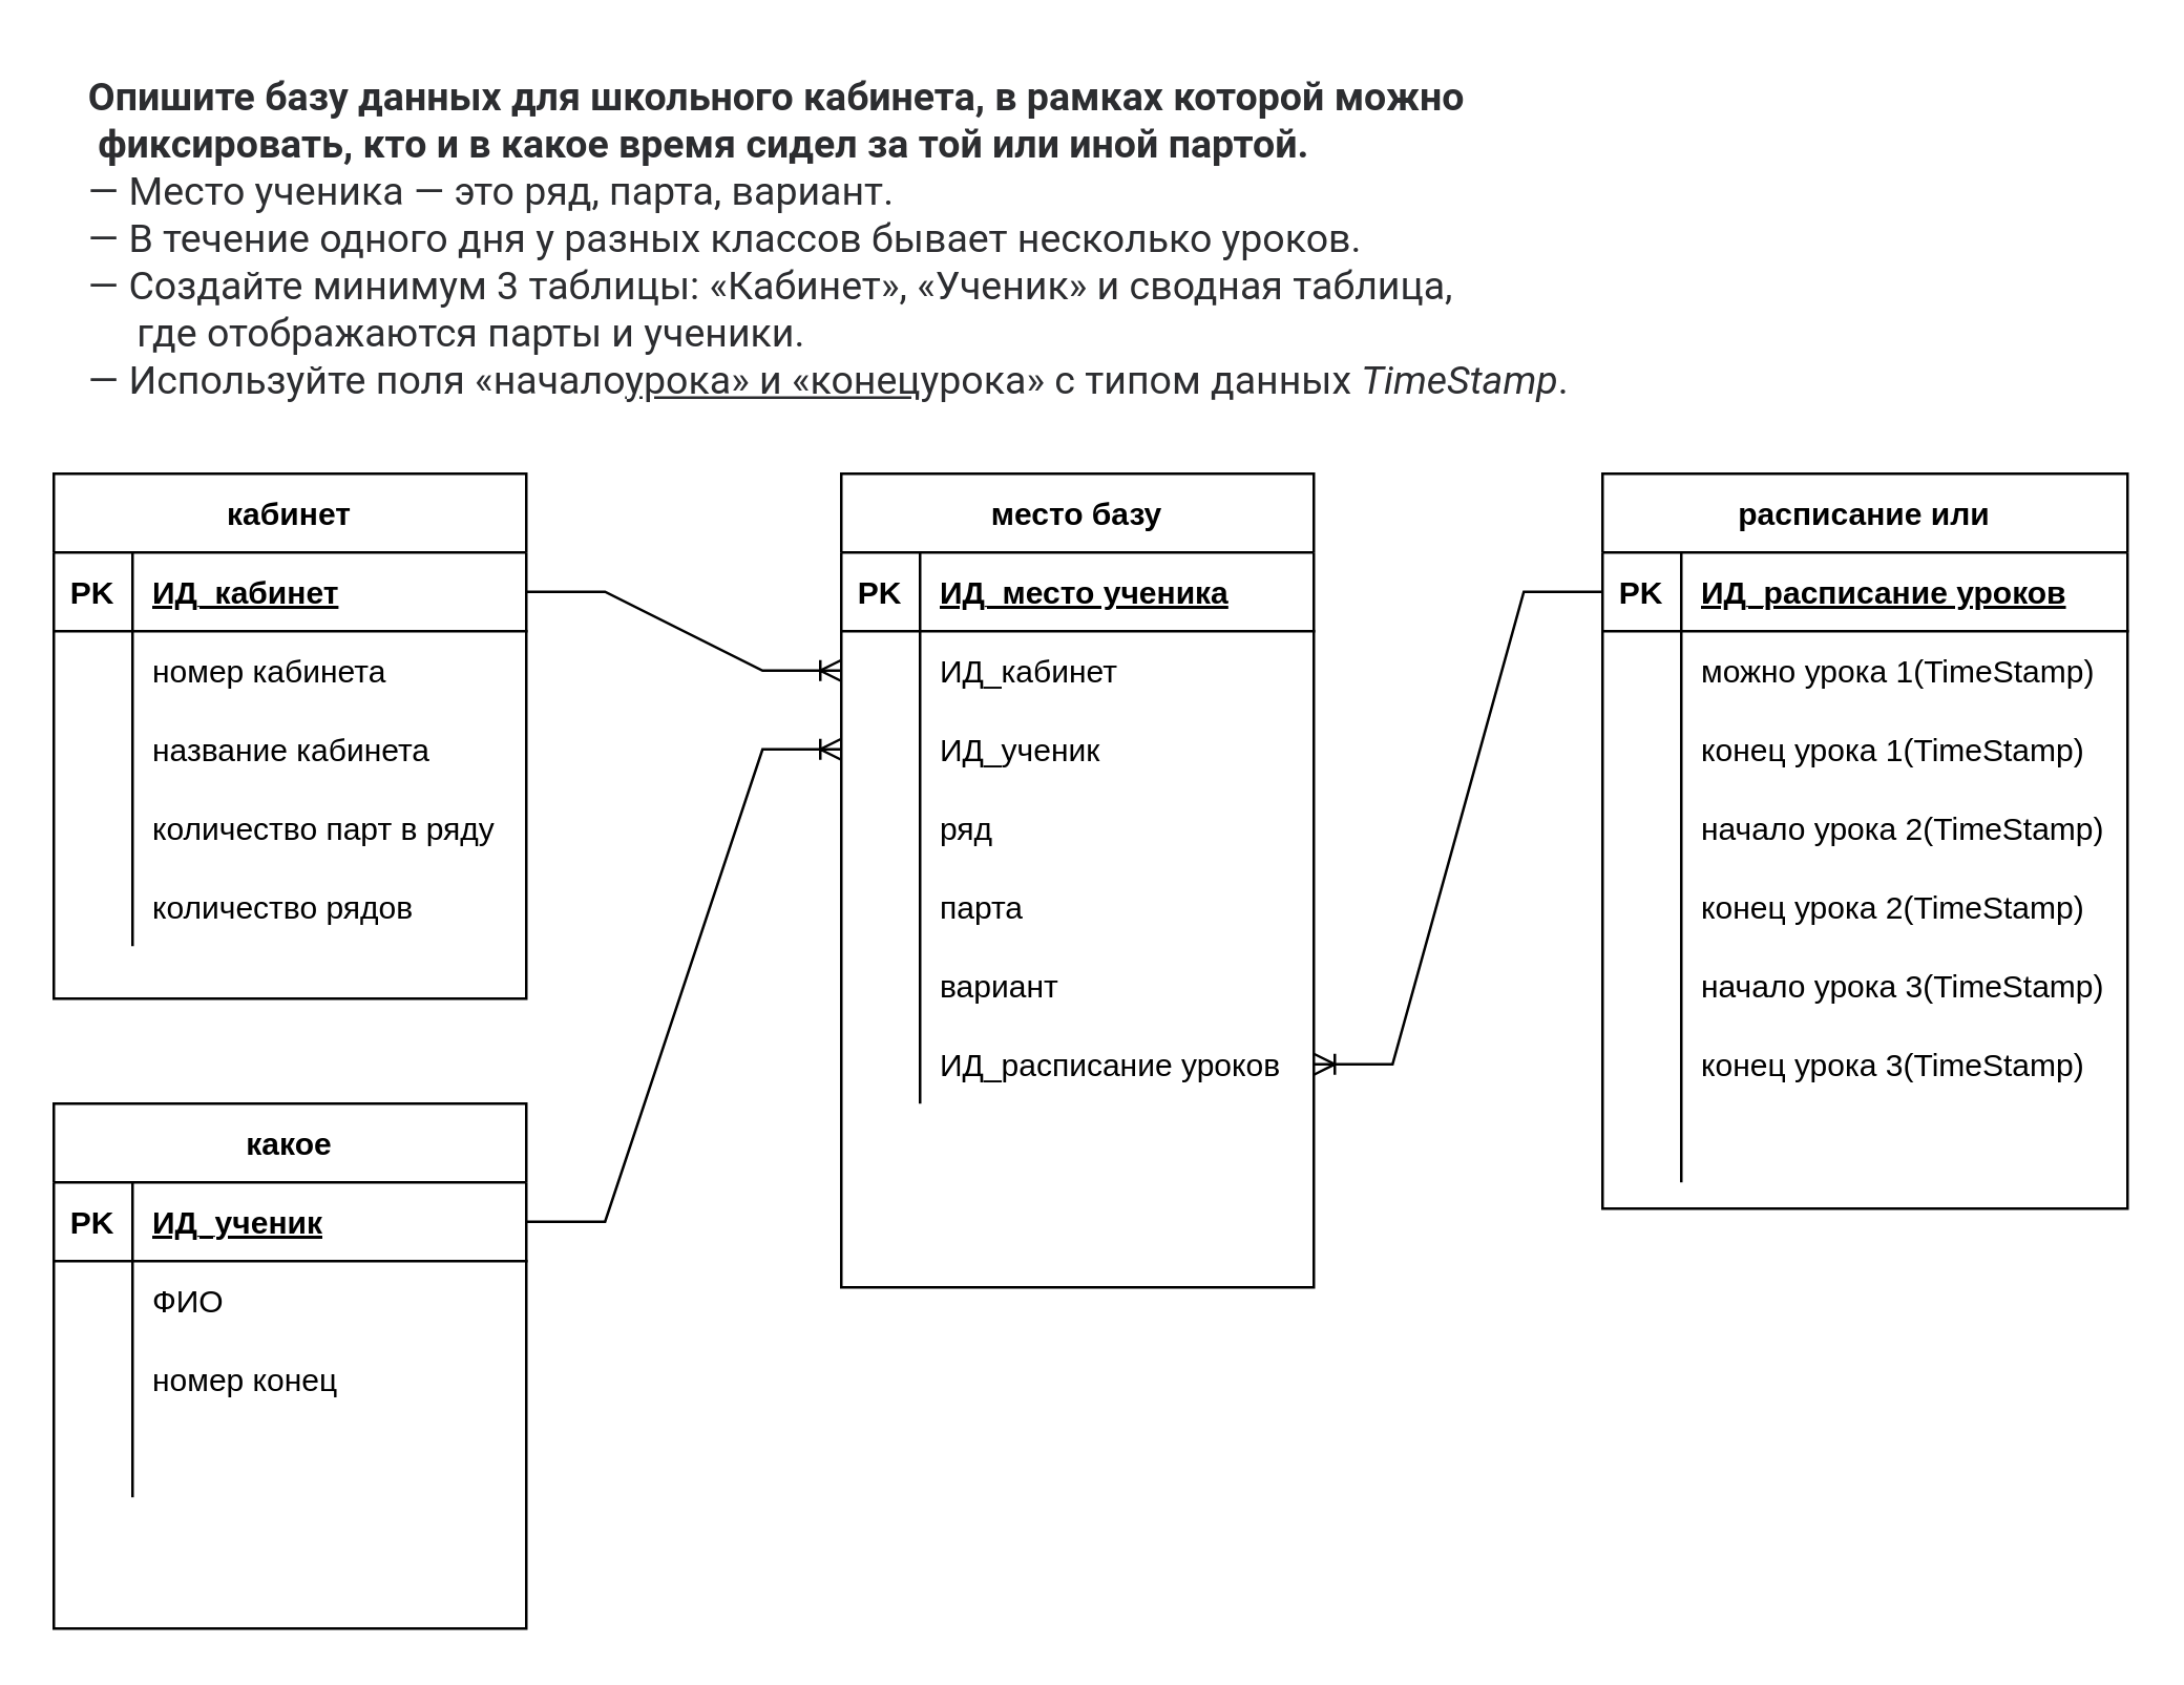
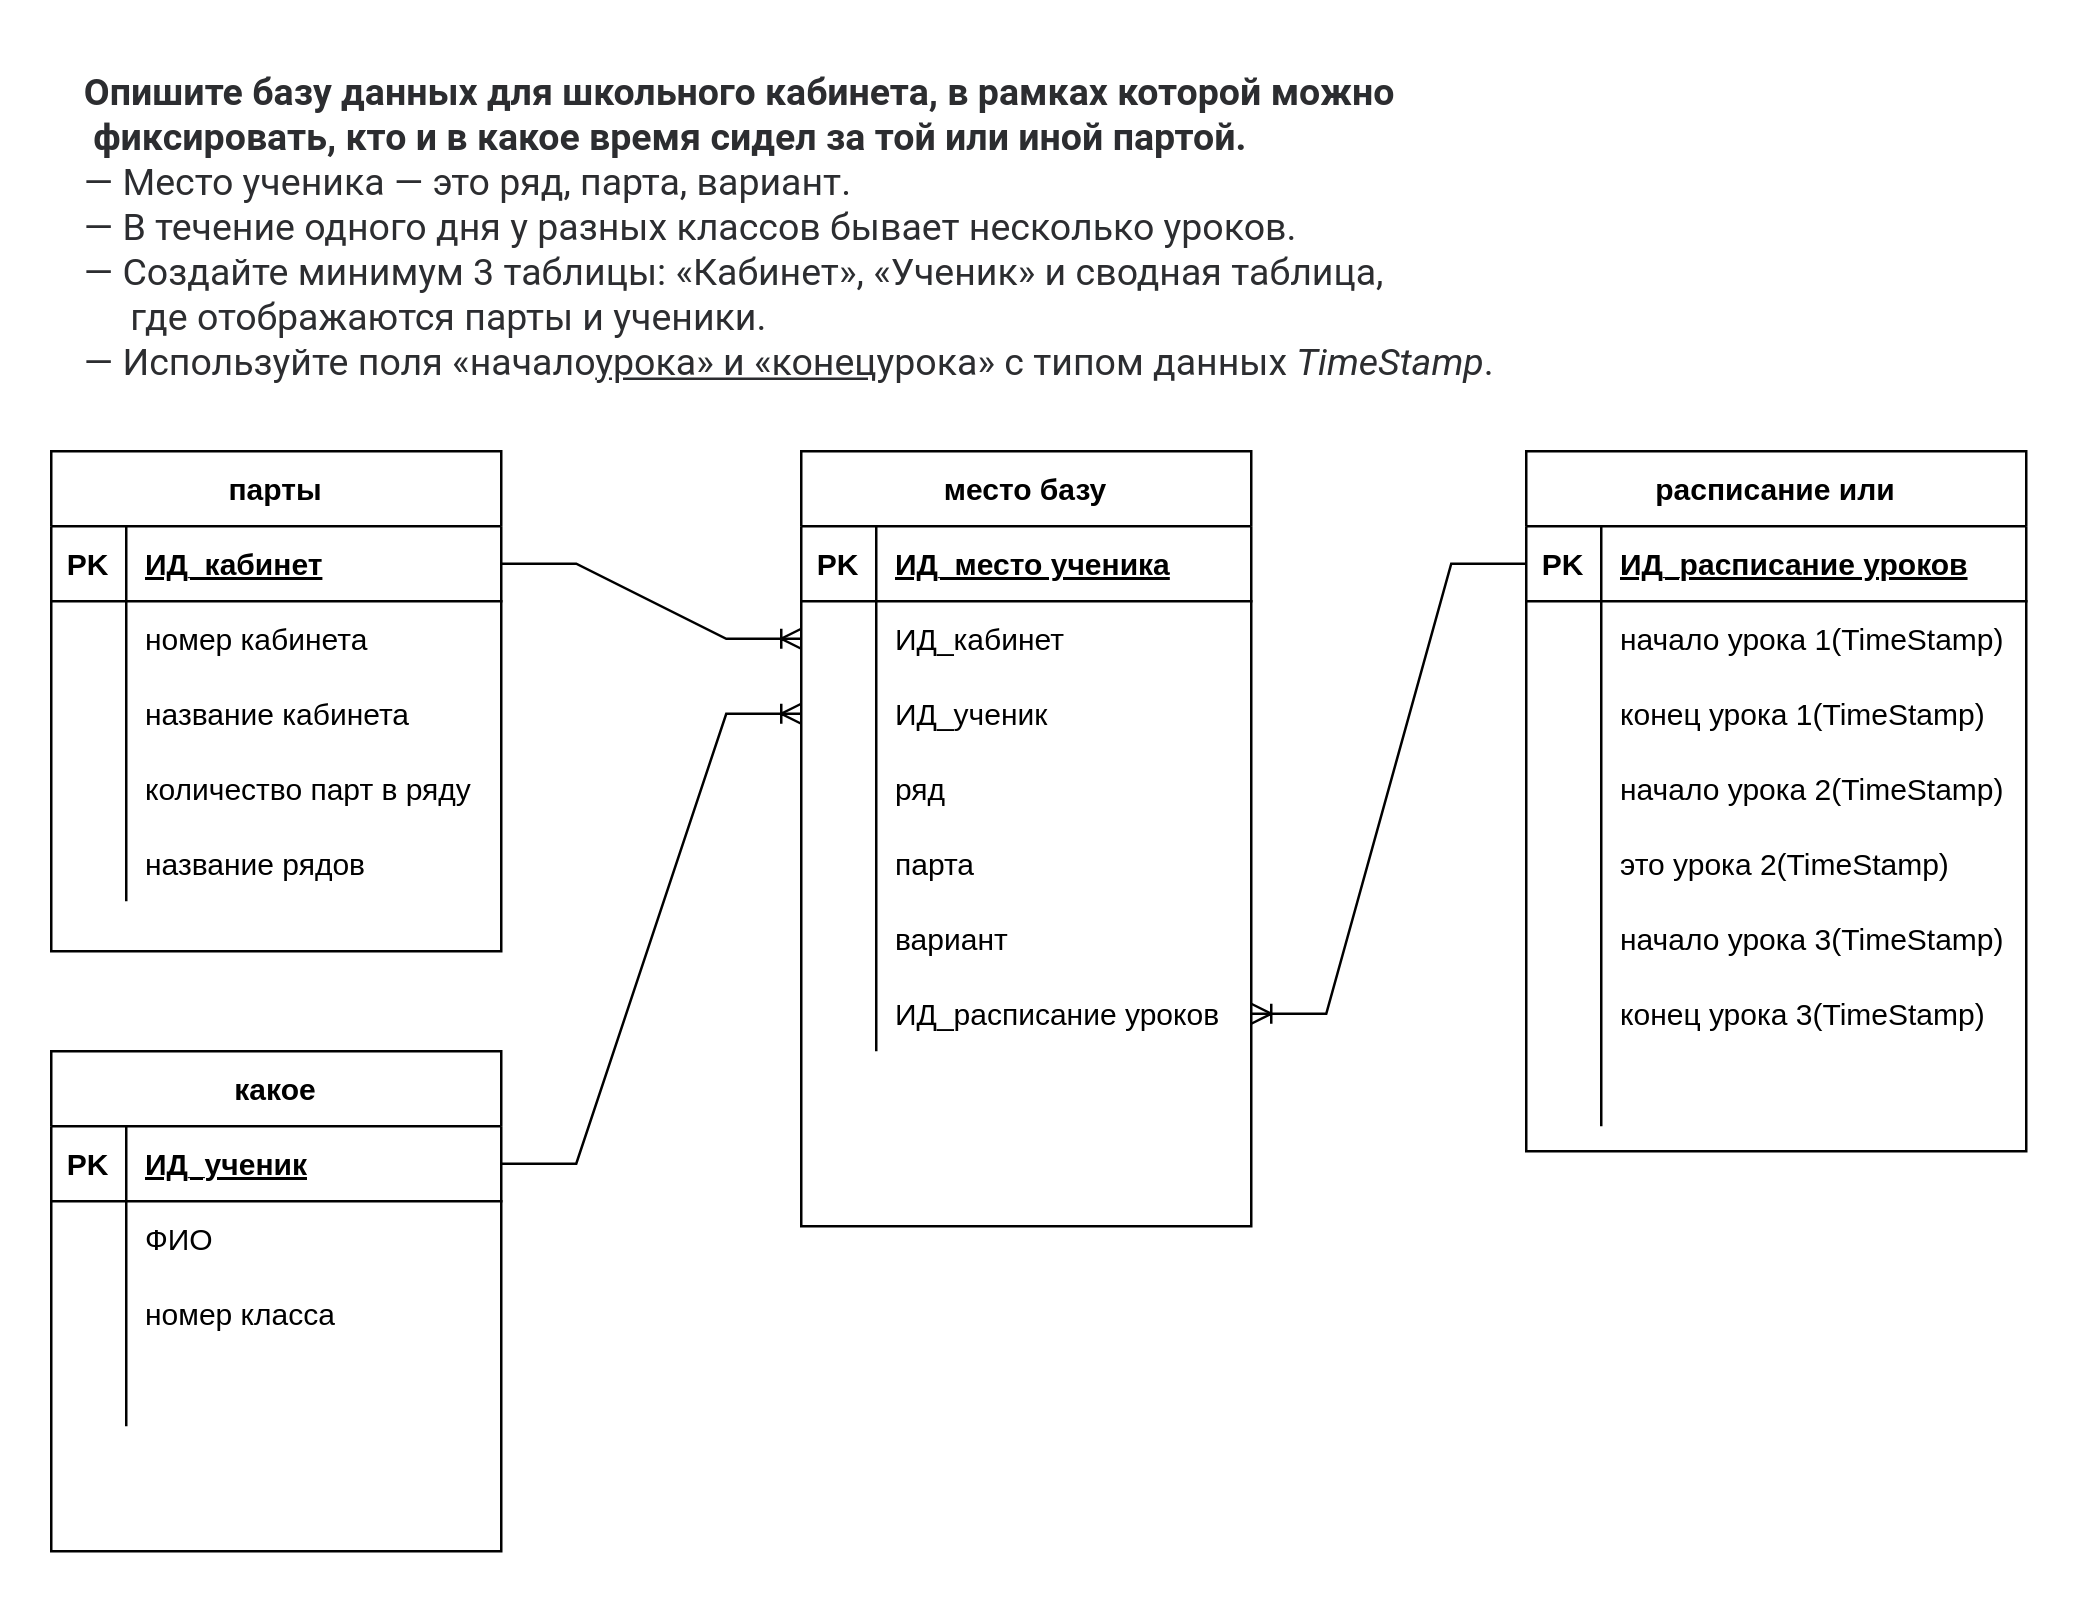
- <mxCell id="15" value="кабинет" style="shape=table;startSize=30;container=1;collapsible=1;childLayout=tableLayout;fixedRows=1;rowLines=0;fontStyle=1;align=center;resizeLast=1;" parent="1" vertex="1"><mxGeometry x="20" y="180" width="180" height="200" as="geometry"><mxRectangle x="-440" y="320" width="90" height="30" as="alternateBounds" /></mxGeometry></mxCell>
+ <mxCell id="15" value="парты" style="shape=table;startSize=30;container=1;collapsible=1;childLayout=tableLayout;fixedRows=1;rowLines=0;fontStyle=1;align=center;resizeLast=1;" parent="1" vertex="1"><mxGeometry x="20" y="180" width="180" height="200" as="geometry"><mxRectangle x="-440" y="320" width="90" height="30" as="alternateBounds" /></mxGeometry></mxCell>
- <mxCell id="60" value="можно урока 1(TimeStamp)" style="shape=partialRectangle;connectable=0;fillColor=none;top=0;left=0;bottom=0;right=0;align=left;spacingLeft=6;overflow=hidden;" parent="58" vertex="1"><mxGeometry x="30" width="170" height="30" as="geometry"><mxRectangle width="170" height="30" as="alternateBounds" /></mxGeometry></mxCell>
+ <mxCell id="60" value="начало урока 1(TimeStamp)" style="shape=partialRectangle;connectable=0;fillColor=none;top=0;left=0;bottom=0;right=0;align=left;spacingLeft=6;overflow=hidden;" parent="58" vertex="1"><mxGeometry x="30" width="170" height="30" as="geometry"><mxRectangle width="170" height="30" as="alternateBounds" /></mxGeometry></mxCell>
- <mxCell id="30" value="количество рядов" style="shape=partialRectangle;connectable=0;fillColor=none;top=0;left=0;bottom=0;right=0;align=left;spacingLeft=6;overflow=hidden;" parent="28" vertex="1"><mxGeometry x="30" width="150" height="30" as="geometry"><mxRectangle width="150" height="30" as="alternateBounds" /></mxGeometry></mxCell>
+ <mxCell id="30" value="название рядов" style="shape=partialRectangle;connectable=0;fillColor=none;top=0;left=0;bottom=0;right=0;align=left;spacingLeft=6;overflow=hidden;" parent="28" vertex="1"><mxGeometry x="30" width="150" height="30" as="geometry"><mxRectangle width="150" height="30" as="alternateBounds" /></mxGeometry></mxCell>
- <mxCell id="69" value="конец урока 2(TimeStamp)" style="shape=partialRectangle;connectable=0;fillColor=none;top=0;left=0;bottom=0;right=0;align=left;spacingLeft=6;overflow=hidden;" parent="67" vertex="1"><mxGeometry x="30" width="170" height="30" as="geometry"><mxRectangle width="170" height="30" as="alternateBounds" /></mxGeometry></mxCell>
+ <mxCell id="69" value="это урока 2(TimeStamp)" style="shape=partialRectangle;connectable=0;fillColor=none;top=0;left=0;bottom=0;right=0;align=left;spacingLeft=6;overflow=hidden;" parent="67" vertex="1"><mxGeometry x="30" width="170" height="30" as="geometry"><mxRectangle width="170" height="30" as="alternateBounds" /></mxGeometry></mxCell>
- <mxCell id="11" value="номер конец" style="shape=partialRectangle;connectable=0;fillColor=none;top=0;left=0;bottom=0;right=0;align=left;spacingLeft=6;overflow=hidden;" parent="9" vertex="1"><mxGeometry x="30" width="150" height="30" as="geometry"><mxRectangle width="150" height="30" as="alternateBounds" /></mxGeometry></mxCell>
+ <mxCell id="11" value="номер класса" style="shape=partialRectangle;connectable=0;fillColor=none;top=0;left=0;bottom=0;right=0;align=left;spacingLeft=6;overflow=hidden;" parent="9" vertex="1"><mxGeometry x="30" width="150" height="30" as="geometry"><mxRectangle width="150" height="30" as="alternateBounds" /></mxGeometry></mxCell>
